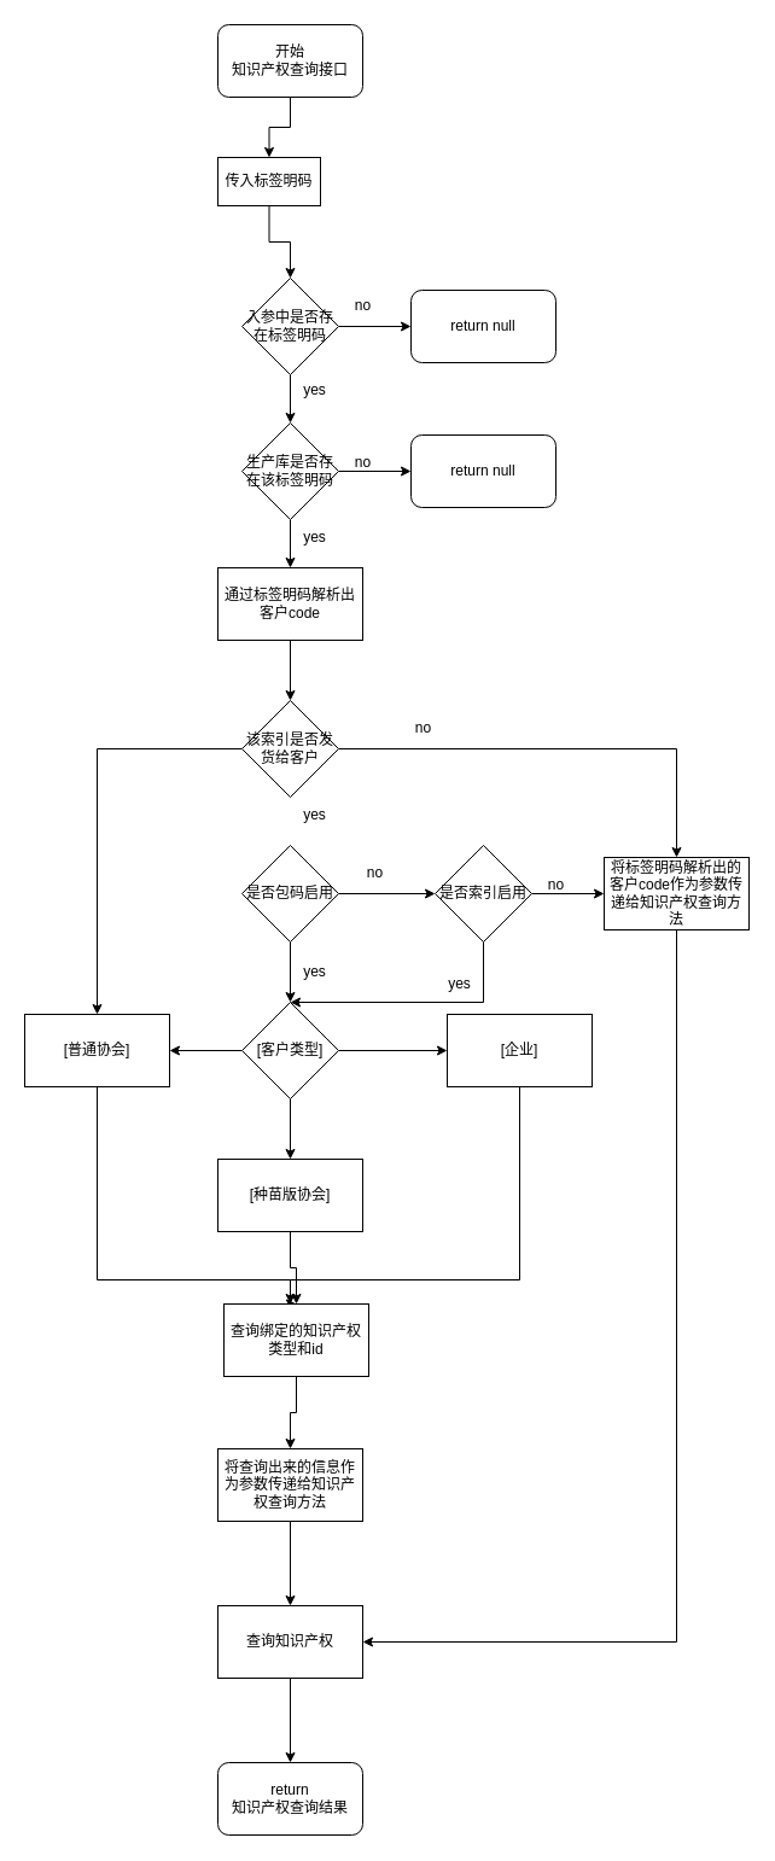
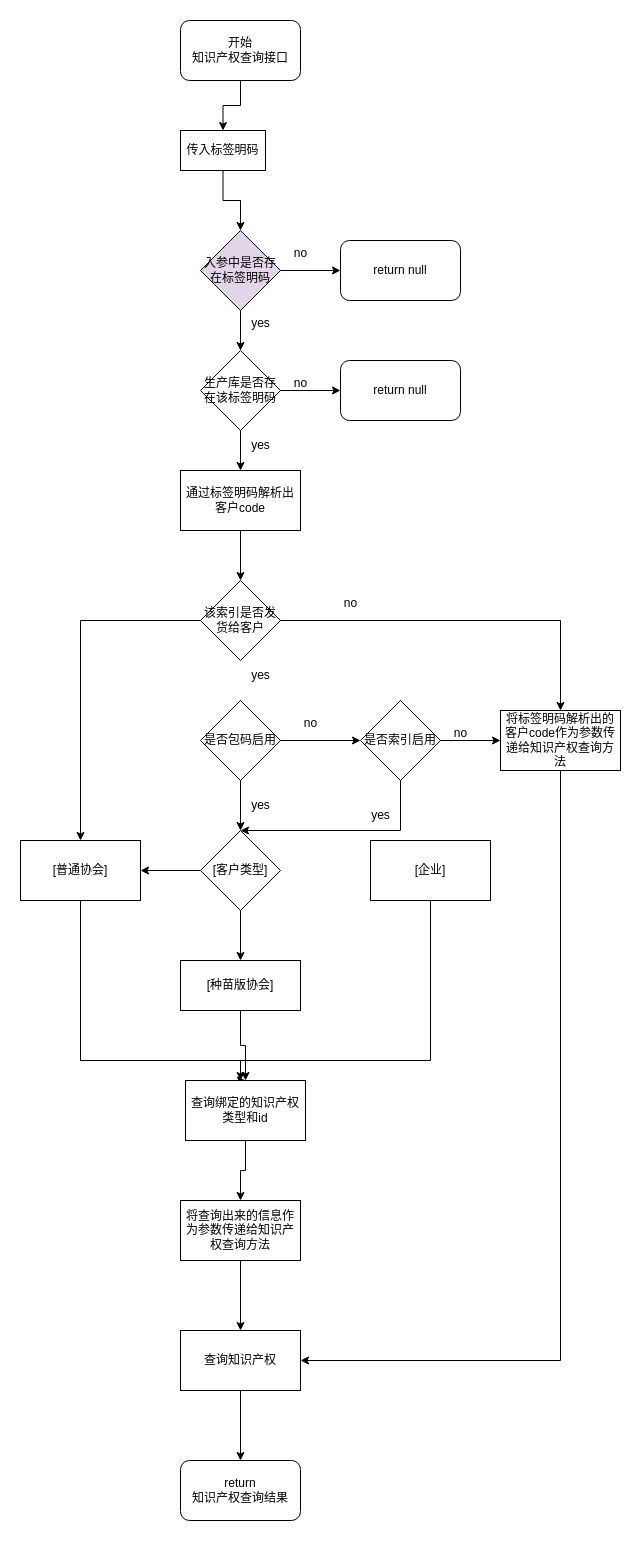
- <mxCell id="8" value="&lt;font&gt;入参中是否存在标签明码&lt;/font&gt;" style="rhombus;whiteSpace=wrap;html=1;rounded=0;" vertex="1" parent="1"><mxGeometry x="200" y="230" width="80" height="80" as="geometry" /></mxCell>
+ <mxCell id="8" value="&lt;font&gt;入参中是否存在标签明码&lt;/font&gt;" style="rhombus;whiteSpace=wrap;html=1;rounded=0;fillColor=#e1d5e7;" vertex="1" parent="1"><mxGeometry x="200" y="230" width="80" height="80" as="geometry" /></mxCell>
- <mxCell id="29" value="" style="edgeStyle=orthogonalEdgeStyle;rounded=0;orthogonalLoop=1;jettySize=auto;html=1;" edge="1" parent="1" source="32" target="39"><mxGeometry relative="1" as="geometry" /></mxCell>
- <mxCell id="43" value="[种苗版协会]" style="whiteSpace=wrap;html=1;rounded=0;" vertex="1" parent="1"><mxGeometry x="180" y="960" width="120" height="60" as="geometry" /></mxCell>
+ <mxCell id="43" value="[种苗版协会]" style="whiteSpace=wrap;html=1;rounded=0;" vertex="1" parent="1"><mxGeometry x="180" y="960" width="120" height="50" as="geometry" /></mxCell>
